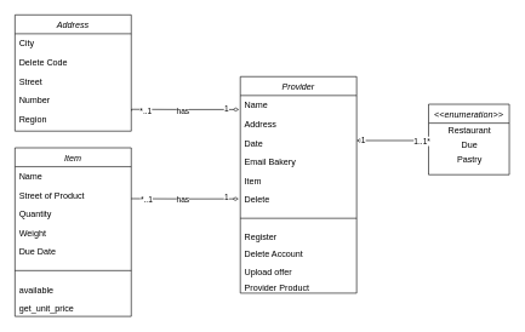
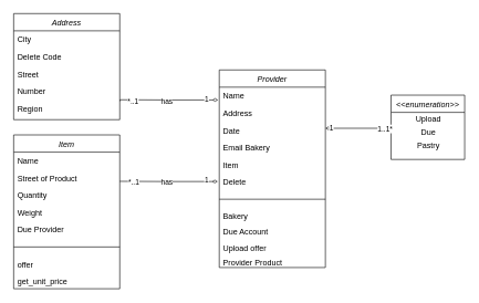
- <mxCell id="24" value="Restaurant" style="text;html=1;align=center;verticalAlign=middle;resizable=0;points=[];autosize=1;strokeColor=none;fillColor=none;" vertex="1" parent="23"><mxGeometry y="26" width="111" height="20" as="geometry" /></mxCell>
+ <mxCell id="24" value="Upload" style="text;html=1;align=center;verticalAlign=middle;resizable=0;points=[];autosize=1;strokeColor=none;fillColor=none;" vertex="1" parent="23"><mxGeometry y="26" width="111" height="20" as="geometry" /></mxCell>
- <mxCell id="10" value="Register" style="text;align=left;verticalAlign=top;spacingLeft=4;spacingRight=4;overflow=hidden;rotatable=0;points=[[0,0.5],[1,0.5]];portConstraint=eastwest;" parent="2" vertex="1"><mxGeometry y="208" width="160" height="22" as="geometry" /></mxCell>
+ <mxCell id="10" value="Bakery" style="text;align=left;verticalAlign=top;spacingLeft=4;spacingRight=4;overflow=hidden;rotatable=0;points=[[0,0.5],[1,0.5]];portConstraint=eastwest;" parent="2" vertex="1"><mxGeometry y="208" width="160" height="22" as="geometry" /></mxCell>
- <mxCell id="19" value="Due Date" style="text;align=left;verticalAlign=top;spacingLeft=4;spacingRight=4;overflow=hidden;rotatable=0;points=[[0,0.5],[1,0.5]];portConstraint=eastwest;rounded=0;shadow=0;html=0;" parent="14" vertex="1"><mxGeometry y="130" width="160" height="26" as="geometry" /></mxCell>
+ <mxCell id="19" value="Due Provider" style="text;align=left;verticalAlign=top;spacingLeft=4;spacingRight=4;overflow=hidden;rotatable=0;points=[[0,0.5],[1,0.5]];portConstraint=eastwest;rounded=0;shadow=0;html=0;" parent="14" vertex="1"><mxGeometry y="130" width="160" height="26" as="geometry" /></mxCell>
- <mxCell id="11" value="Delete Account" style="text;align=left;verticalAlign=top;spacingLeft=4;spacingRight=4;overflow=hidden;rotatable=0;points=[[0,0.5],[1,0.5]];portConstraint=eastwest;" parent="2" vertex="1"><mxGeometry y="230" width="160" height="25" as="geometry" /></mxCell>
+ <mxCell id="11" value="Due Account" style="text;align=left;verticalAlign=top;spacingLeft=4;spacingRight=4;overflow=hidden;rotatable=0;points=[[0,0.5],[1,0.5]];portConstraint=eastwest;" parent="2" vertex="1"><mxGeometry y="230" width="160" height="25" as="geometry" /></mxCell>
- <mxCell id="21" value="available" style="text;align=left;verticalAlign=top;spacingLeft=4;spacingRight=4;overflow=hidden;rotatable=0;points=[[0,0.5],[1,0.5]];portConstraint=eastwest;" parent="14" vertex="1"><mxGeometry y="182" width="160" height="25" as="geometry" /></mxCell>
+ <mxCell id="21" value="offer" style="text;align=left;verticalAlign=top;spacingLeft=4;spacingRight=4;overflow=hidden;rotatable=0;points=[[0,0.5],[1,0.5]];portConstraint=eastwest;" parent="14" vertex="1"><mxGeometry y="182" width="160" height="25" as="geometry" /></mxCell>
